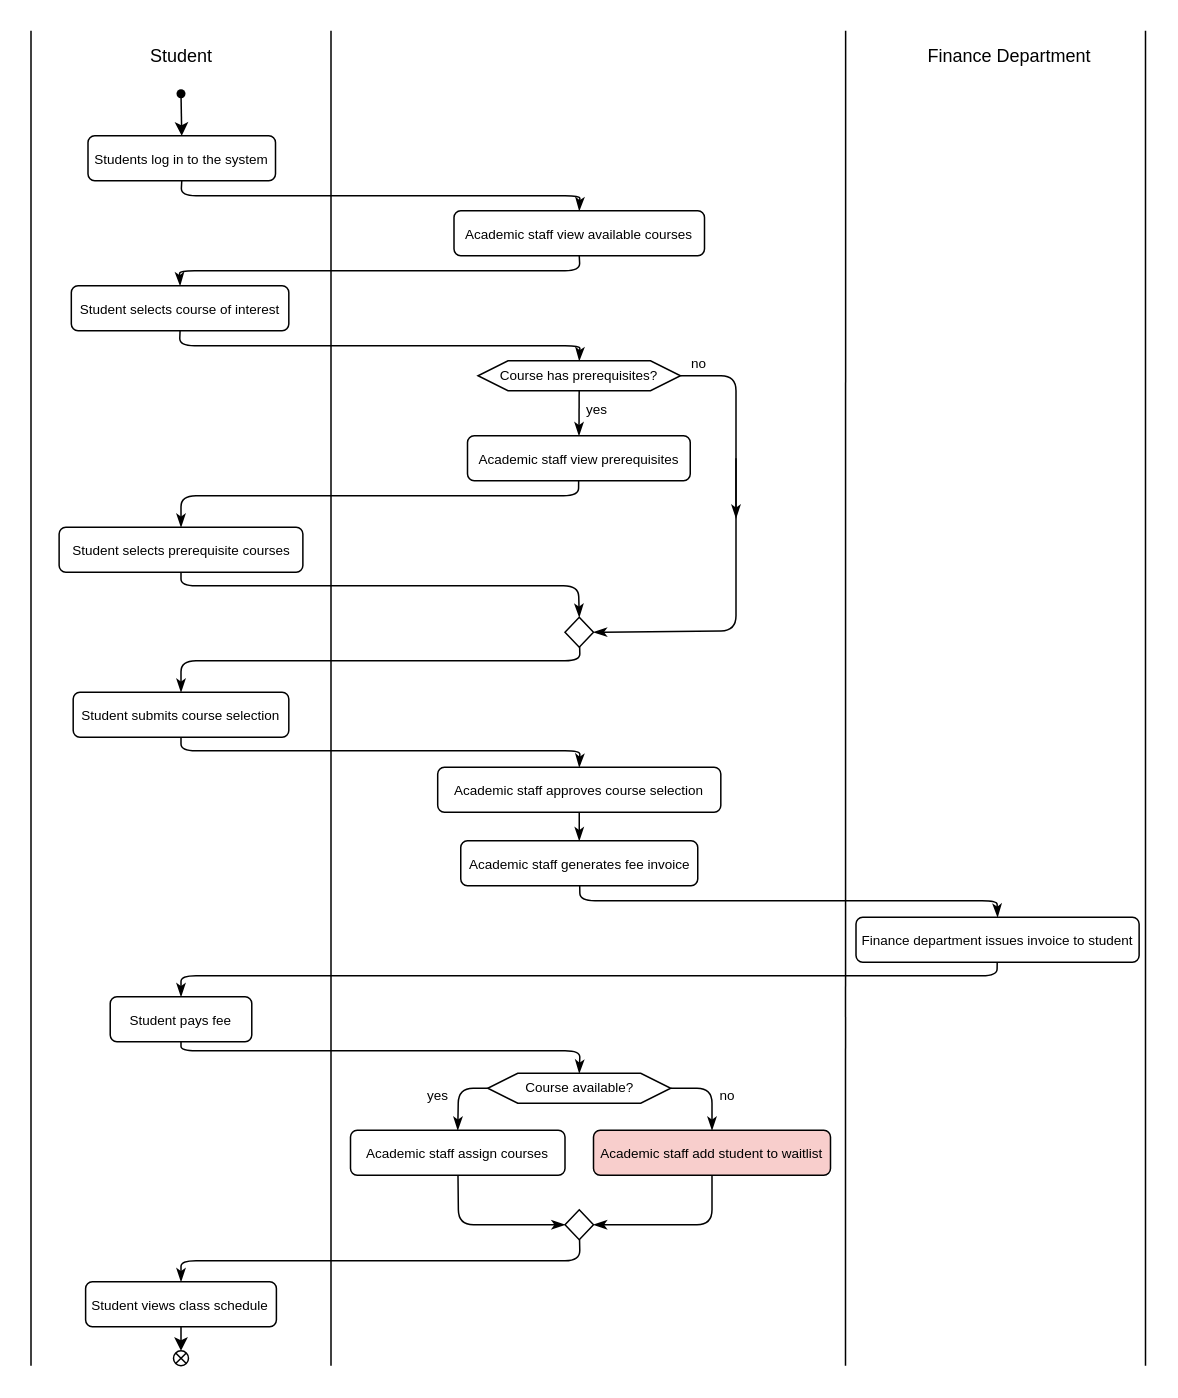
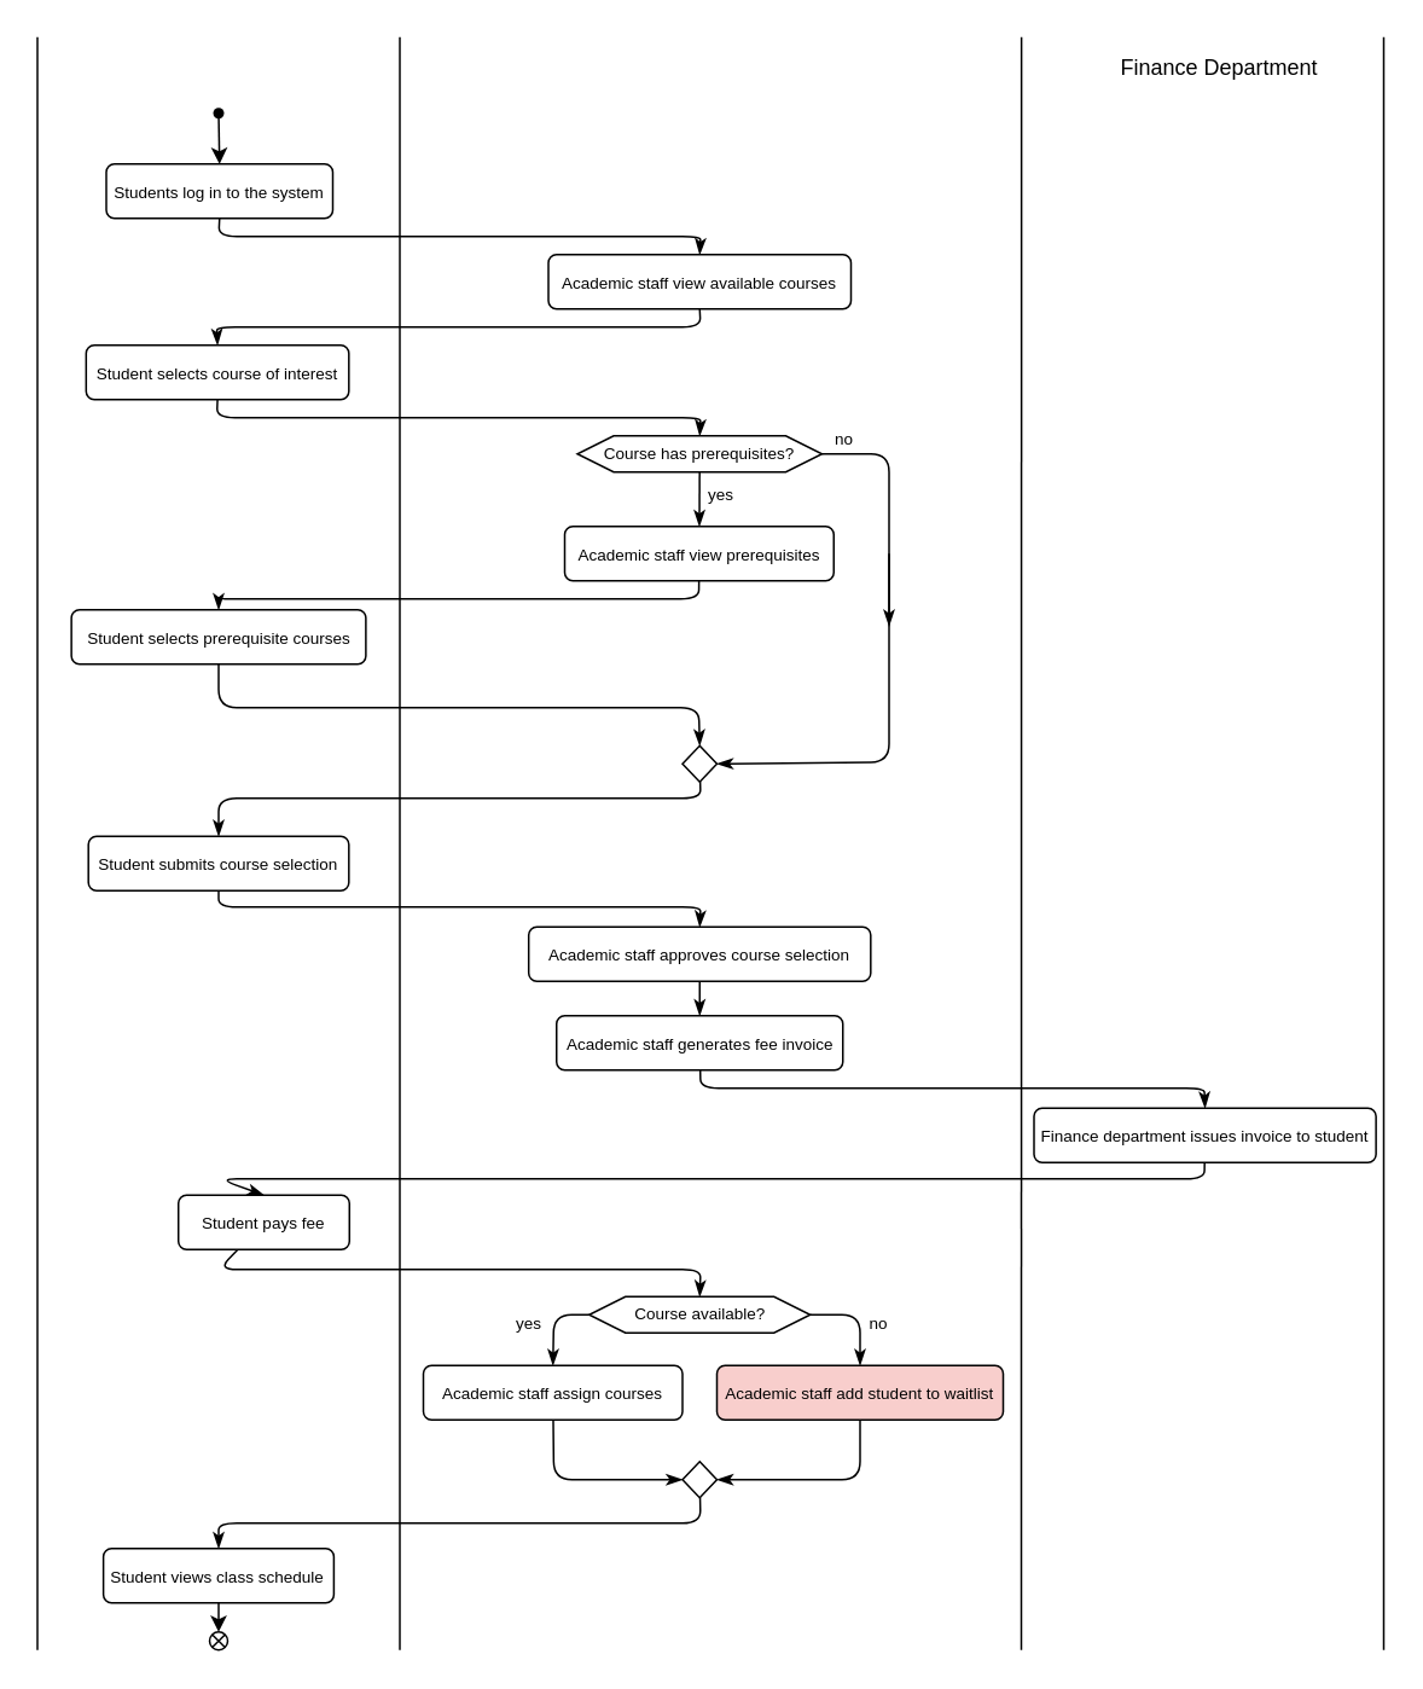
- <mxCell id="6" value="Student" style="text;html=1;align=center;verticalAlign=middle;resizable=0;points=[];autosize=1;strokeColor=none;fillColor=none;" vertex="1" parent="1"><mxGeometry x="90" y="22" width="60" height="30" as="geometry" /></mxCell>
- <mxCell id="22" value="&lt;font style=&quot;font-size: 9px;&quot;&gt;Student selects prerequisite courses&lt;/font&gt;" style="rounded=1;whiteSpace=wrap;html=1;" vertex="1" parent="1"><mxGeometry x="38.75" y="351" width="162.5" height="30" as="geometry" /></mxCell>
+ <mxCell id="22" value="&lt;font style=&quot;font-size: 9px;&quot;&gt;Student selects prerequisite courses&lt;/font&gt;" style="rounded=1;whiteSpace=wrap;html=1;" vertex="1" parent="1"><mxGeometry x="38.75" y="336" width="162.5" height="30" as="geometry" /></mxCell>
- <mxCell id="34" value="&lt;font style=&quot;font-size: 9px;&quot;&gt;Student pays fee&lt;/font&gt;" style="rounded=1;whiteSpace=wrap;html=1;" vertex="1" parent="1"><mxGeometry x="72.81" y="664" width="94.38" height="30" as="geometry" /></mxCell>
+ <mxCell id="34" value="&lt;font style=&quot;font-size: 9px;&quot;&gt;Student pays fee&lt;/font&gt;" style="rounded=1;whiteSpace=wrap;html=1;" vertex="1" parent="1"><mxGeometry x="97.81" y="659" width="94.38" height="30" as="geometry" /></mxCell>
